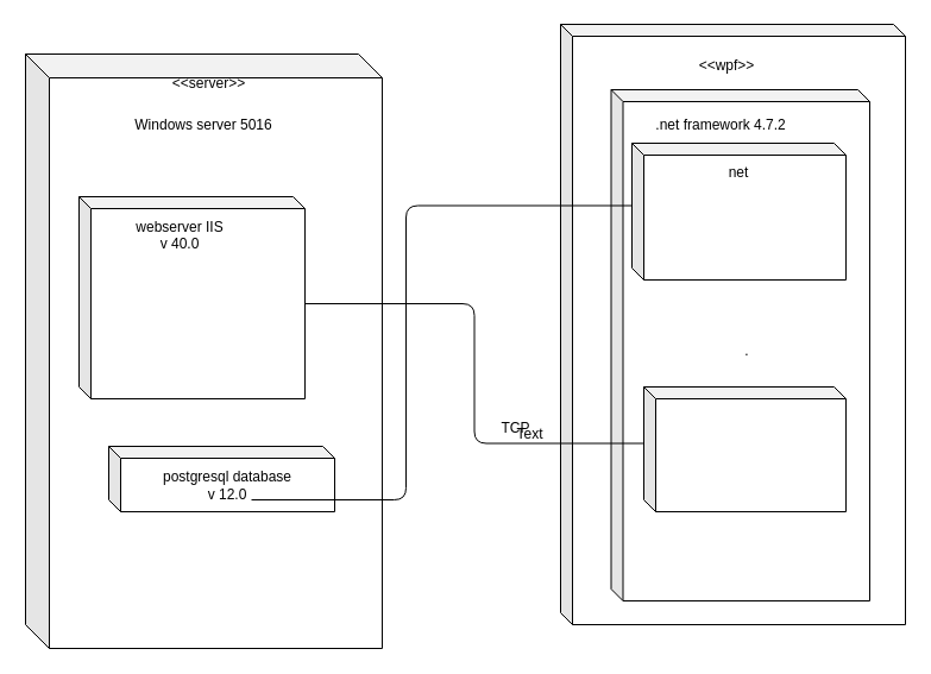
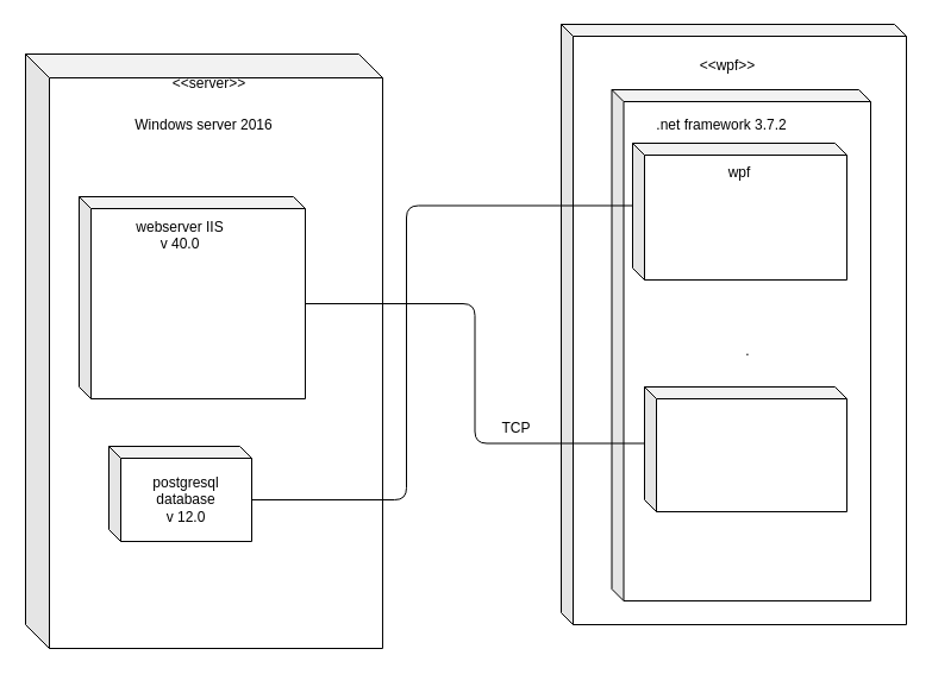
- <mxCell id="5" value="Windows server 5016" style="text;html=1;strokeColor=none;fillColor=none;align=center;verticalAlign=middle;whiteSpace=wrap;rounded=0;" vertex="1" parent="1"><mxGeometry x="90.99" y="95" width="160" height="20" as="geometry" /></mxCell>
+ <mxCell id="5" value="Windows server 2016" style="text;html=1;strokeColor=none;fillColor=none;align=center;verticalAlign=middle;whiteSpace=wrap;rounded=0;" vertex="1" parent="1"><mxGeometry x="90.99" y="95" width="160" height="20" as="geometry" /></mxCell>
- <mxCell id="14" value=".net framework 4.7.2" style="text;html=1;strokeColor=none;fillColor=none;align=center;verticalAlign=middle;whiteSpace=wrap;rounded=0;" vertex="1" parent="1"><mxGeometry x="541" y="95" width="130" height="20" as="geometry" /></mxCell>
+ <mxCell id="14" value=".net framework 3.7.2" style="text;html=1;strokeColor=none;fillColor=none;align=center;verticalAlign=middle;whiteSpace=wrap;rounded=0;" vertex="1" parent="1"><mxGeometry x="541" y="95" width="130" height="20" as="geometry" /></mxCell>
- <mxCell id="17" value="net" style="text;html=1;strokeColor=none;fillColor=none;align=center;verticalAlign=middle;whiteSpace=wrap;rounded=0;" vertex="1" parent="1"><mxGeometry x="601" y="135" width="40" height="20" as="geometry" /></mxCell>
+ <mxCell id="17" value="wpf" style="text;html=1;strokeColor=none;fillColor=none;align=center;verticalAlign=middle;whiteSpace=wrap;rounded=0;" vertex="1" parent="1"><mxGeometry x="601" y="135" width="40" height="20" as="geometry" /></mxCell>
- <mxCell id="13" value="Text" style="text;html=1;align=center;verticalAlign=middle;resizable=0;points=[];autosize=1;" vertex="1" parent="12"><mxGeometry x="24" y="10" width="40" height="20" as="geometry" /></mxCell>
- <mxCell id="6" value="&lt;div&gt;postgresql database&lt;/div&gt;&lt;div&gt;v 12.0&lt;br&gt;&lt;/div&gt;" style="shape=cube;whiteSpace=wrap;html=1;boundedLbl=1;backgroundOutline=1;darkOpacity=0.05;darkOpacity2=0.1;size=10;" vertex="1" parent="1"><mxGeometry x="91" y="375" width="190" height="55" as="geometry" /></mxCell>
+ <mxCell id="6" value="&lt;div&gt;postgresql database&lt;/div&gt;&lt;div&gt;v 12.0&lt;br&gt;&lt;/div&gt;" style="shape=cube;whiteSpace=wrap;html=1;boundedLbl=1;backgroundOutline=1;darkOpacity=0.05;darkOpacity2=0.1;size=10;" vertex="1" parent="1"><mxGeometry x="91" y="375" width="120" height="80" as="geometry" /></mxCell>
